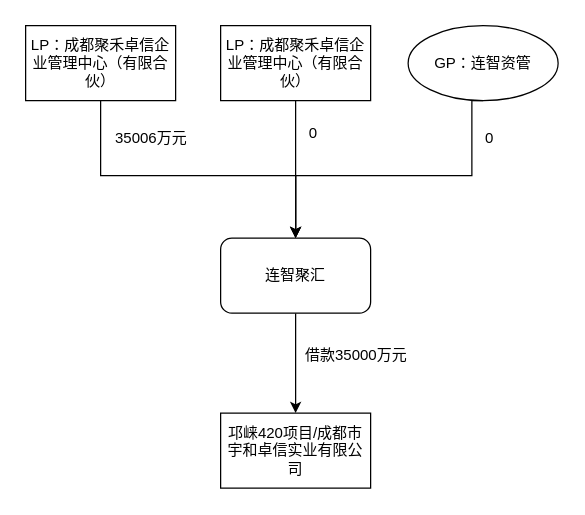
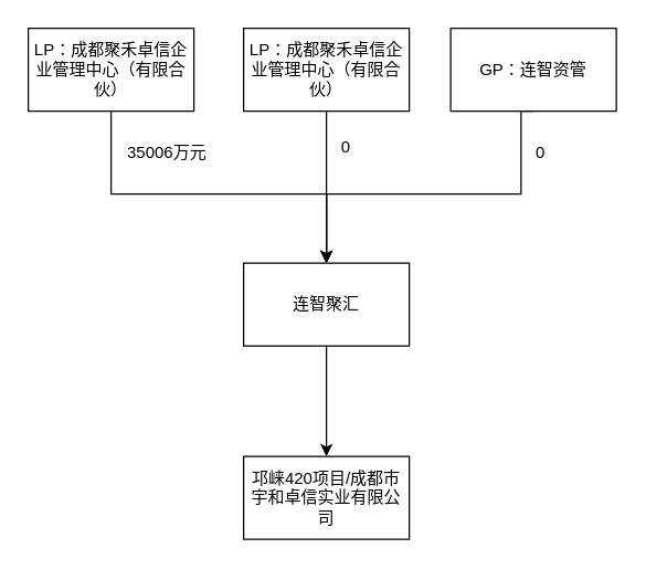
- <mxCell id="7" value="GP：连智资管" style="ellipse;whiteSpace=wrap;html=1;" vertex="1" parent="1"><mxGeometry x="326" y="20" width="120" height="60" as="geometry" /></mxCell>
+ <mxCell id="7" value="GP：连智资管" style="rounded=0;whiteSpace=wrap;html=1;" vertex="1" parent="1"><mxGeometry x="326" y="20" width="120" height="60" as="geometry" /></mxCell>
- <mxCell id="9" value="连智聚汇" style="whiteSpace=wrap;html=1;rounded=1;" vertex="1" parent="1"><mxGeometry x="176" y="190" width="120" height="60" as="geometry" /></mxCell>
+ <mxCell id="9" value="连智聚汇" style="rounded=0;whiteSpace=wrap;html=1;" vertex="1" parent="1"><mxGeometry x="176" y="190" width="120" height="60" as="geometry" /></mxCell>
- <mxCell id="12" value="借款35000万元" style="text;html=1;resizable=0;points=[];autosize=1;align=left;verticalAlign=top;spacingTop=-4;" vertex="1" parent="1"><mxGeometry x="242" y="274" width="100" height="20" as="geometry" /></mxCell>
